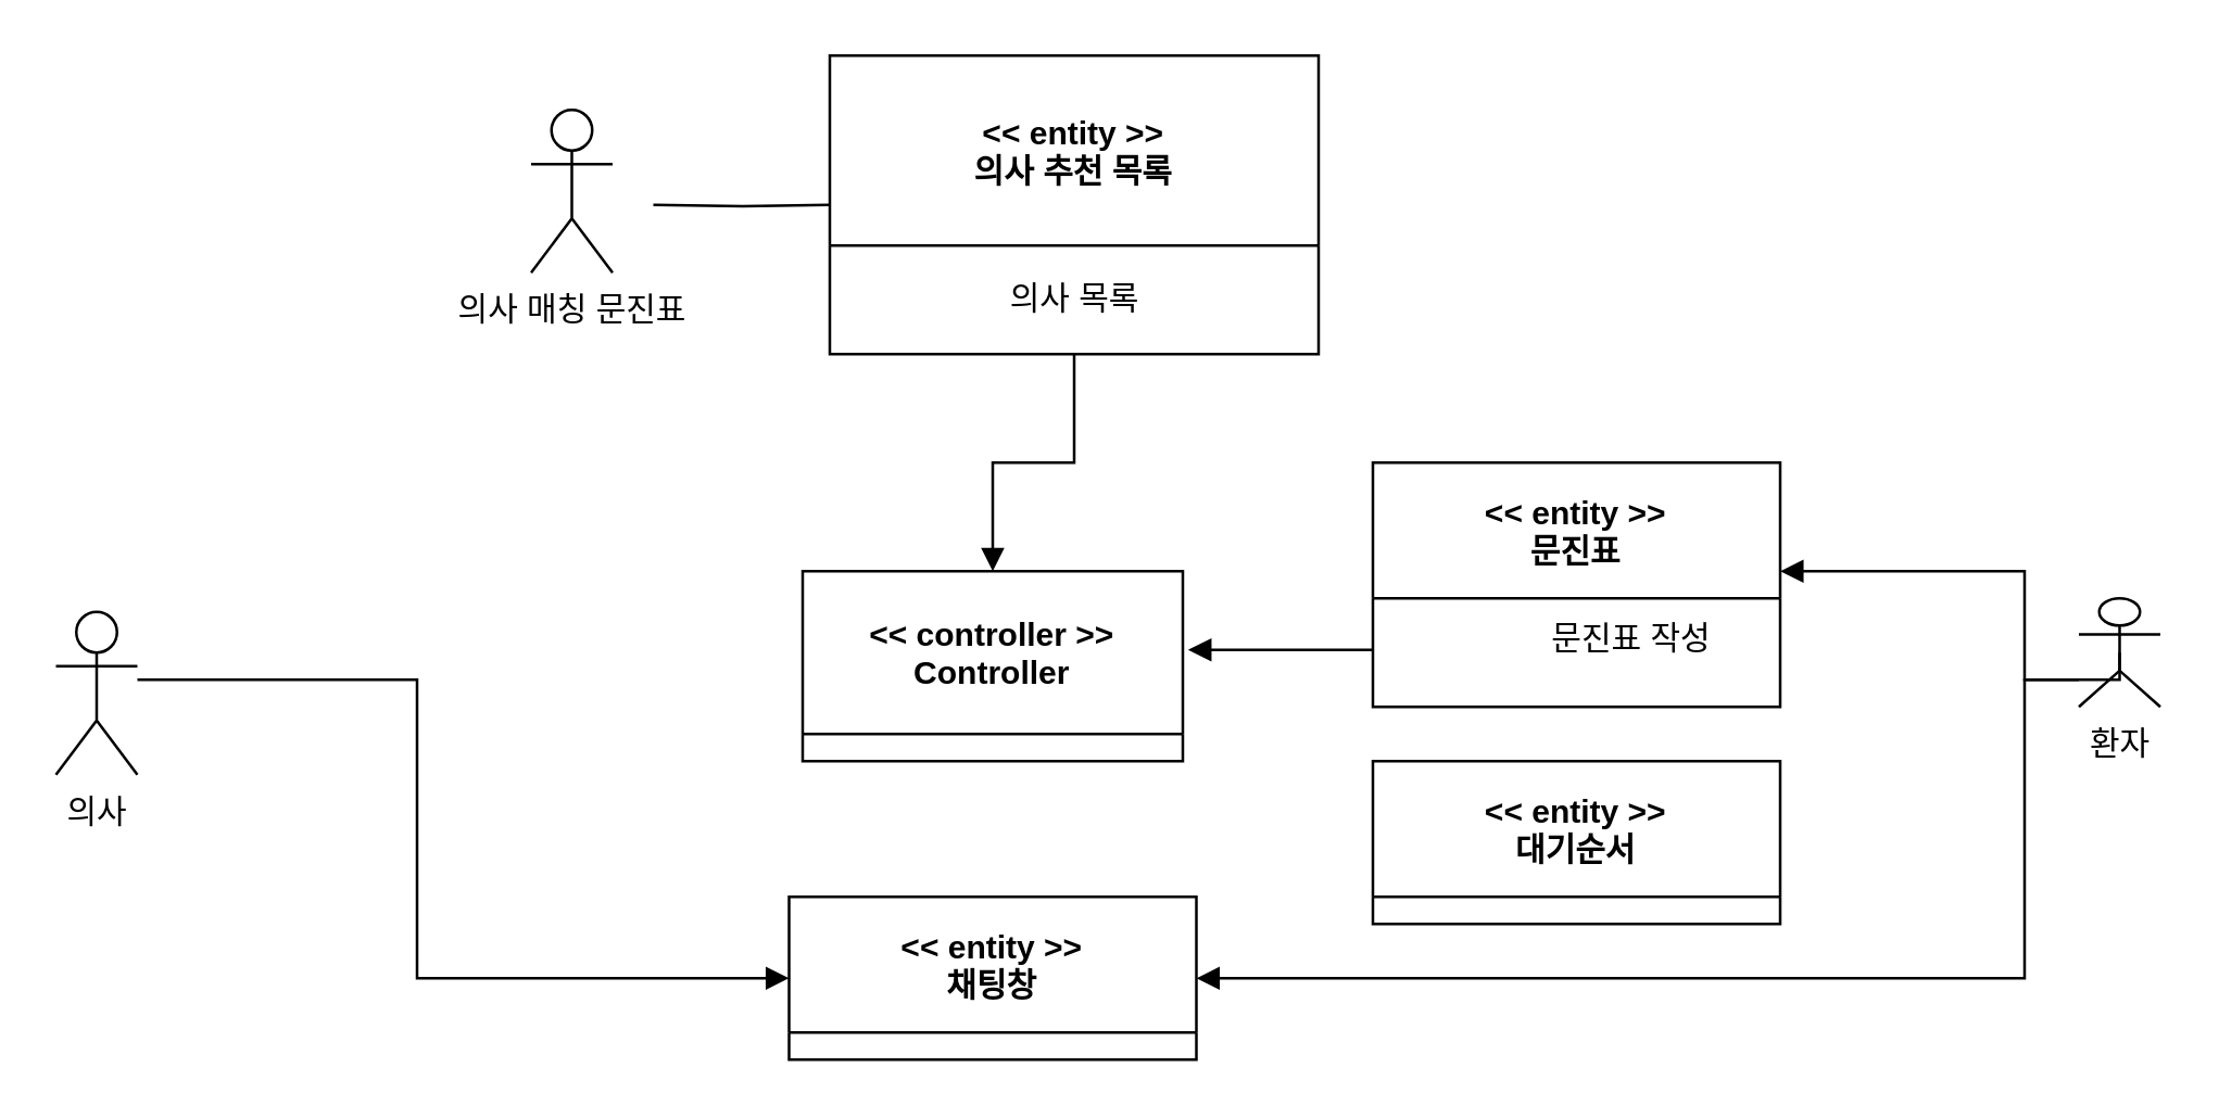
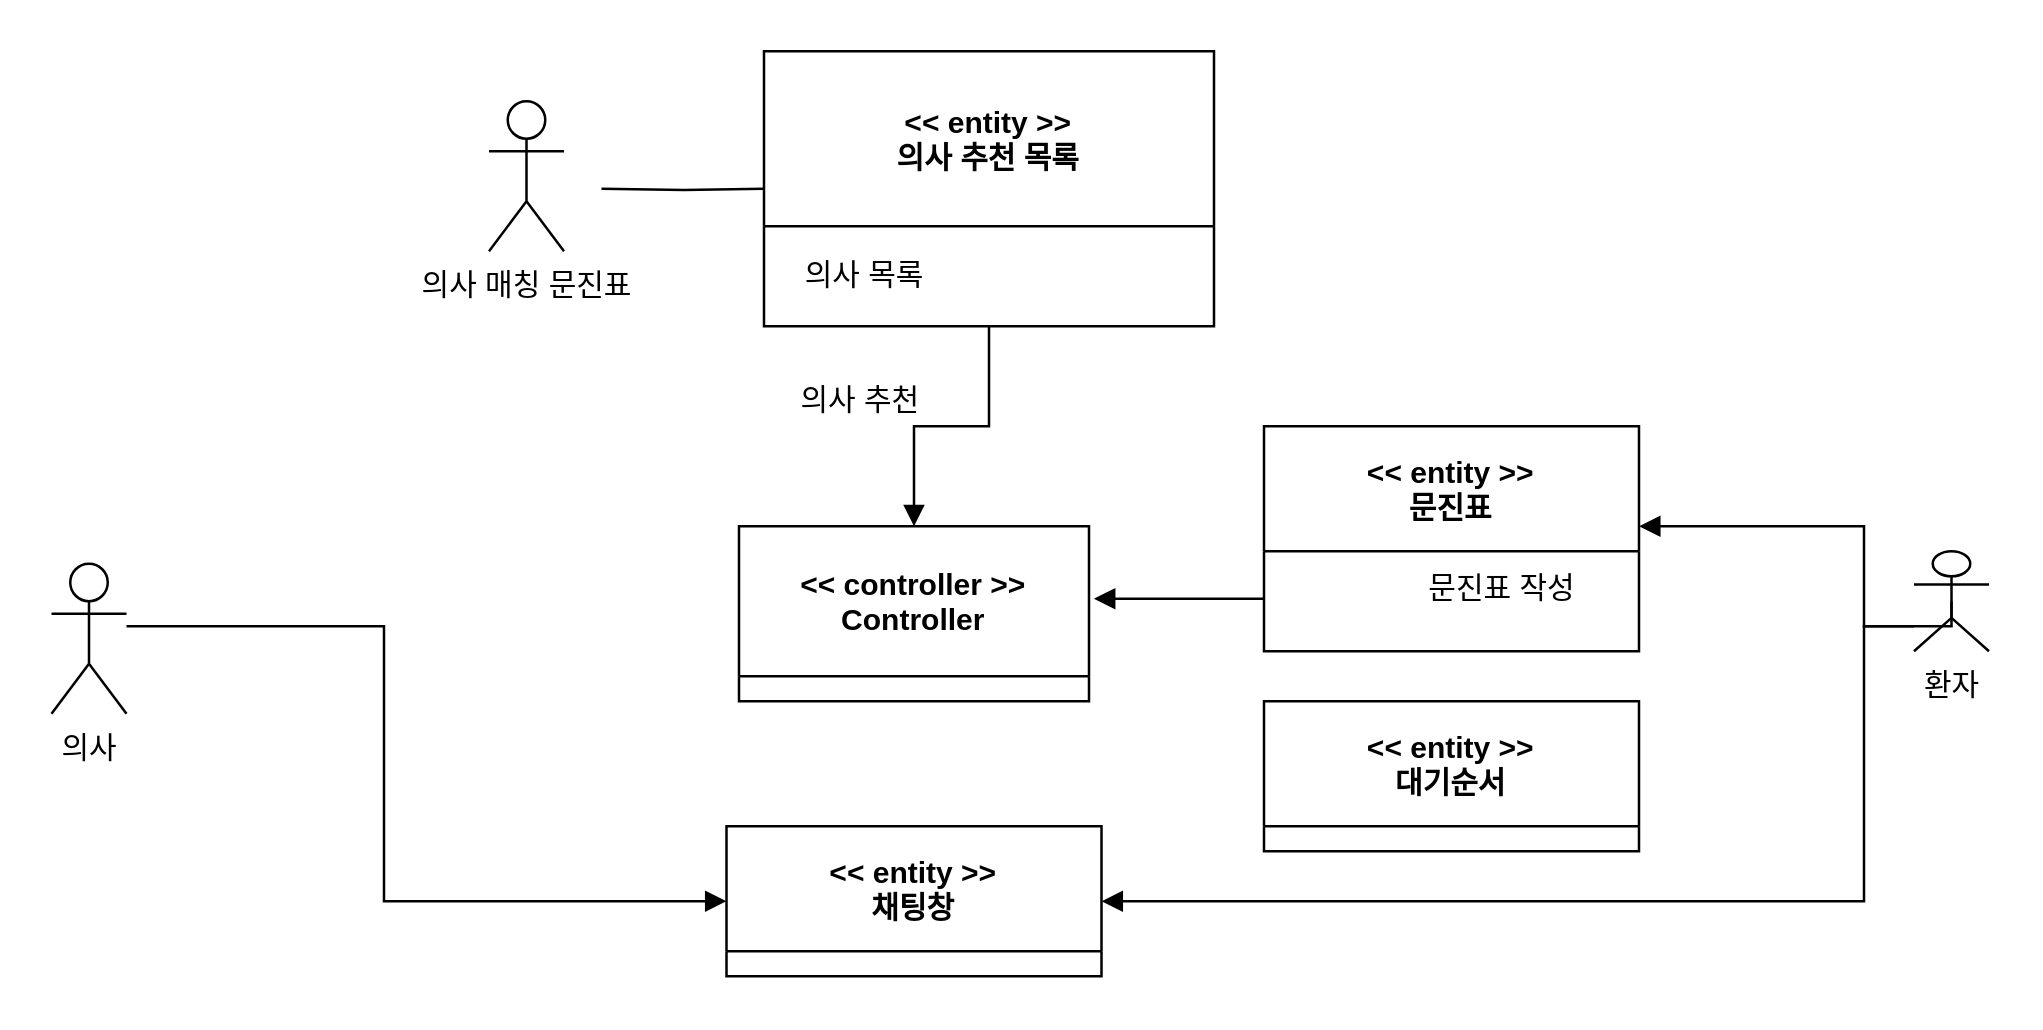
- <mxCell id="12" value="의사 목록" style="text;html=1;align=center;verticalAlign=middle;resizable=0;points=[];autosize=1;strokeColor=none;" vertex="1" parent="11"><mxGeometry x="60" y="80" width="60" height="20" as="geometry" /></mxCell>
+ <mxCell id="12" value="의사 목록" style="text;html=1;align=center;verticalAlign=middle;resizable=0;points=[];autosize=1;strokeColor=none;" vertex="1" parent="11"><mxGeometry x="10" y="80" width="60" height="20" as="geometry" /></mxCell>
+ <mxCell id="13" value="의사 추천&amp;nbsp;" style="text;html=1;align=center;verticalAlign=middle;resizable=0;points=[];autosize=1;strokeColor=none;" vertex="1" parent="1"><mxGeometry x="315" y="150" width="60" height="20" as="geometry" /></mxCell>
